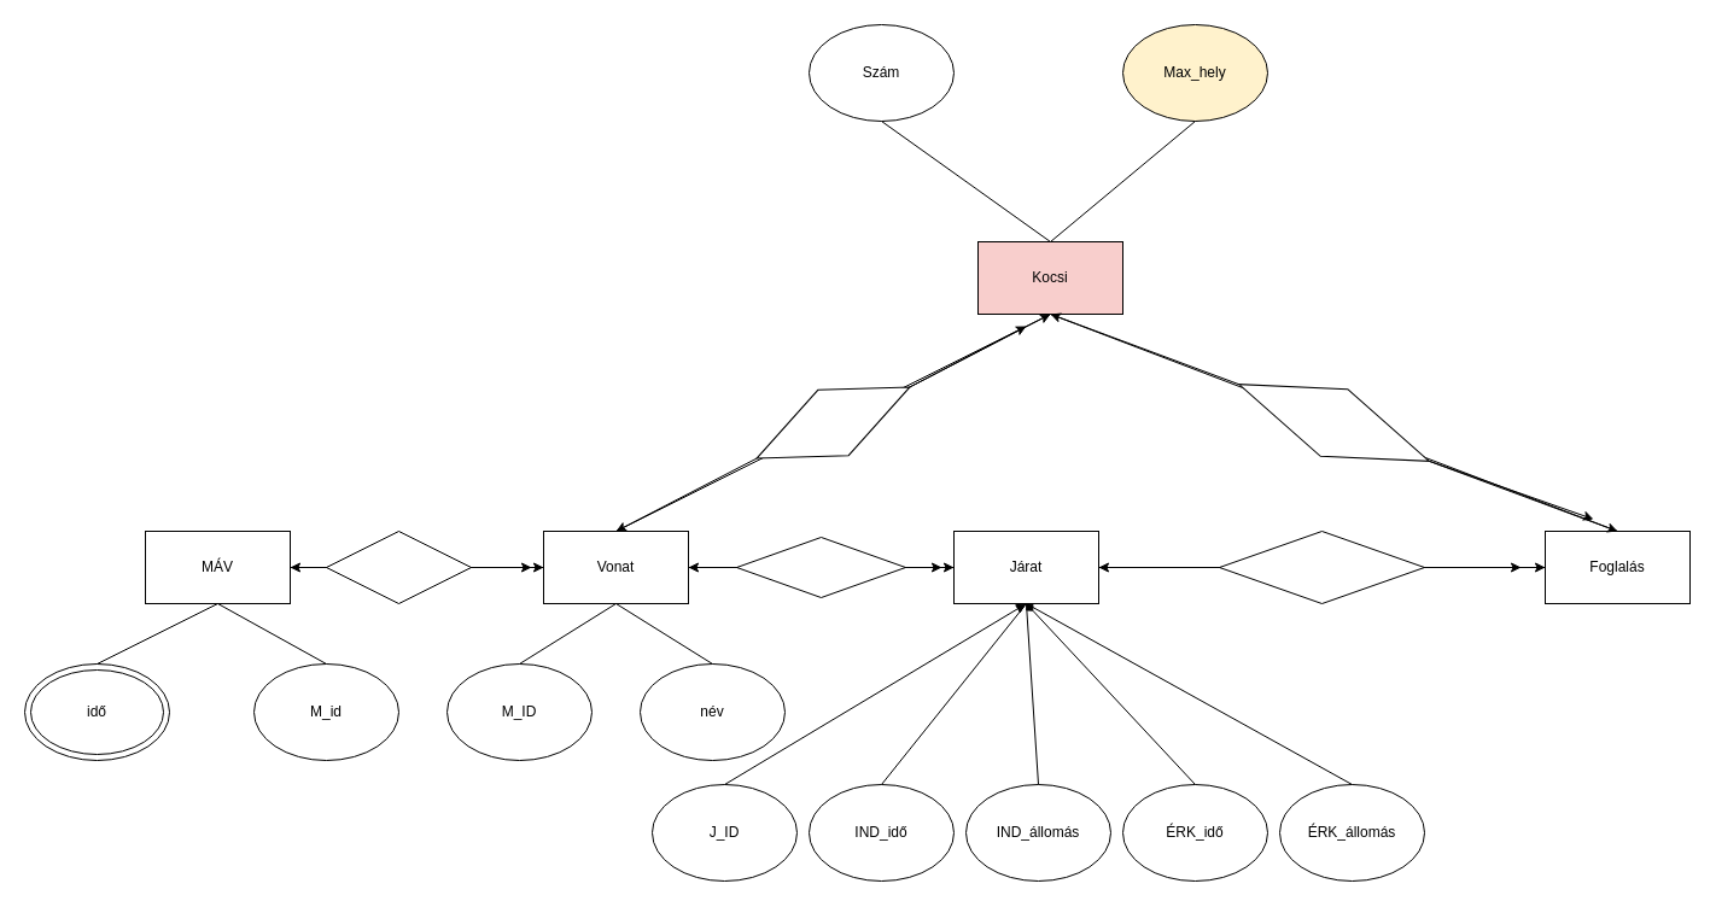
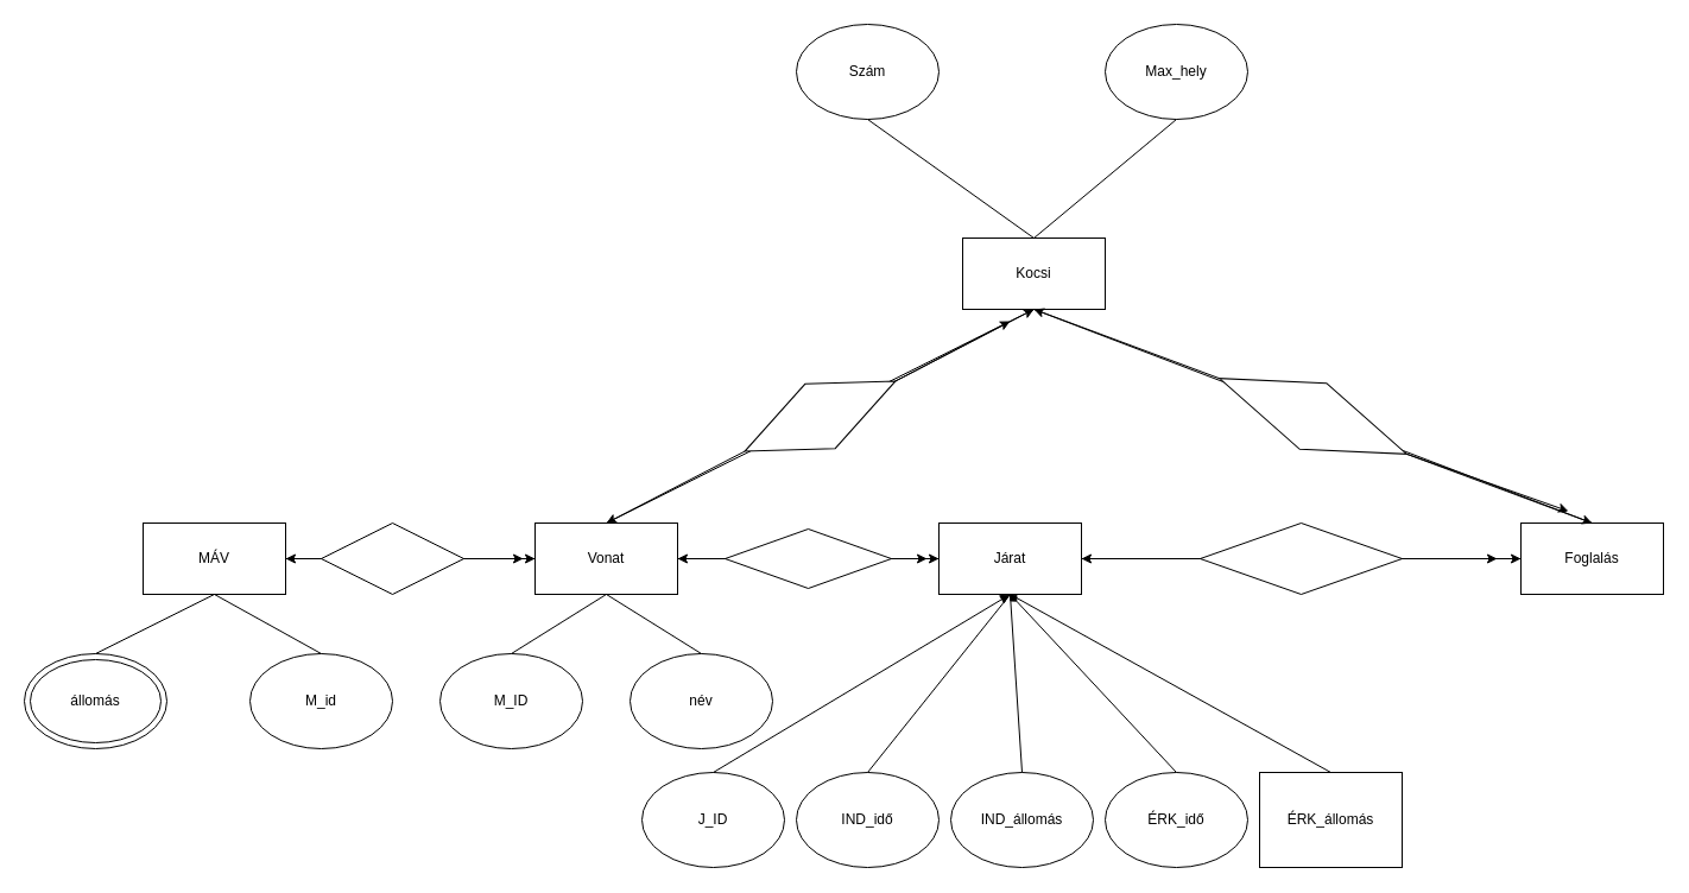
- <mxCell id="44" value="Max_hely" style="ellipse;whiteSpace=wrap;html=1;fillColor=#fff2cc;" vertex="1" parent="1"><mxGeometry x="930" y="20" width="120" height="80" as="geometry" /></mxCell>
+ <mxCell id="44" value="Max_hely" style="ellipse;whiteSpace=wrap;html=1;" vertex="1" parent="1"><mxGeometry x="930" y="20" width="120" height="80" as="geometry" /></mxCell>
- <mxCell id="41" value="Kocsi" style="rounded=0;whiteSpace=wrap;html=1;fillColor=#f8cecc;" vertex="1" parent="1"><mxGeometry x="810" y="200" width="120" height="60" as="geometry" /></mxCell>
+ <mxCell id="41" value="Kocsi" style="rounded=0;whiteSpace=wrap;html=1;" vertex="1" parent="1"><mxGeometry x="810" y="200" width="120" height="60" as="geometry" /></mxCell>
- <mxCell id="3" value="idő" style="ellipse;whiteSpace=wrap;html=1;" vertex="1" parent="1"><mxGeometry x="25" y="555" width="110" height="70" as="geometry" /></mxCell>
+ <mxCell id="3" value="állomás" style="ellipse;whiteSpace=wrap;html=1;" vertex="1" parent="1"><mxGeometry x="25" y="555" width="110" height="70" as="geometry" /></mxCell>
- <mxCell id="32" value="ÉRK_állomás" style="ellipse;whiteSpace=wrap;html=1;" vertex="1" parent="1"><mxGeometry x="1060" y="650" width="120" height="80" as="geometry" /></mxCell>
+ <mxCell id="32" value="ÉRK_állomás" style="whiteSpace=wrap;html=1;rounded=0;" vertex="1" parent="1"><mxGeometry x="1060" y="650" width="120" height="80" as="geometry" /></mxCell>
